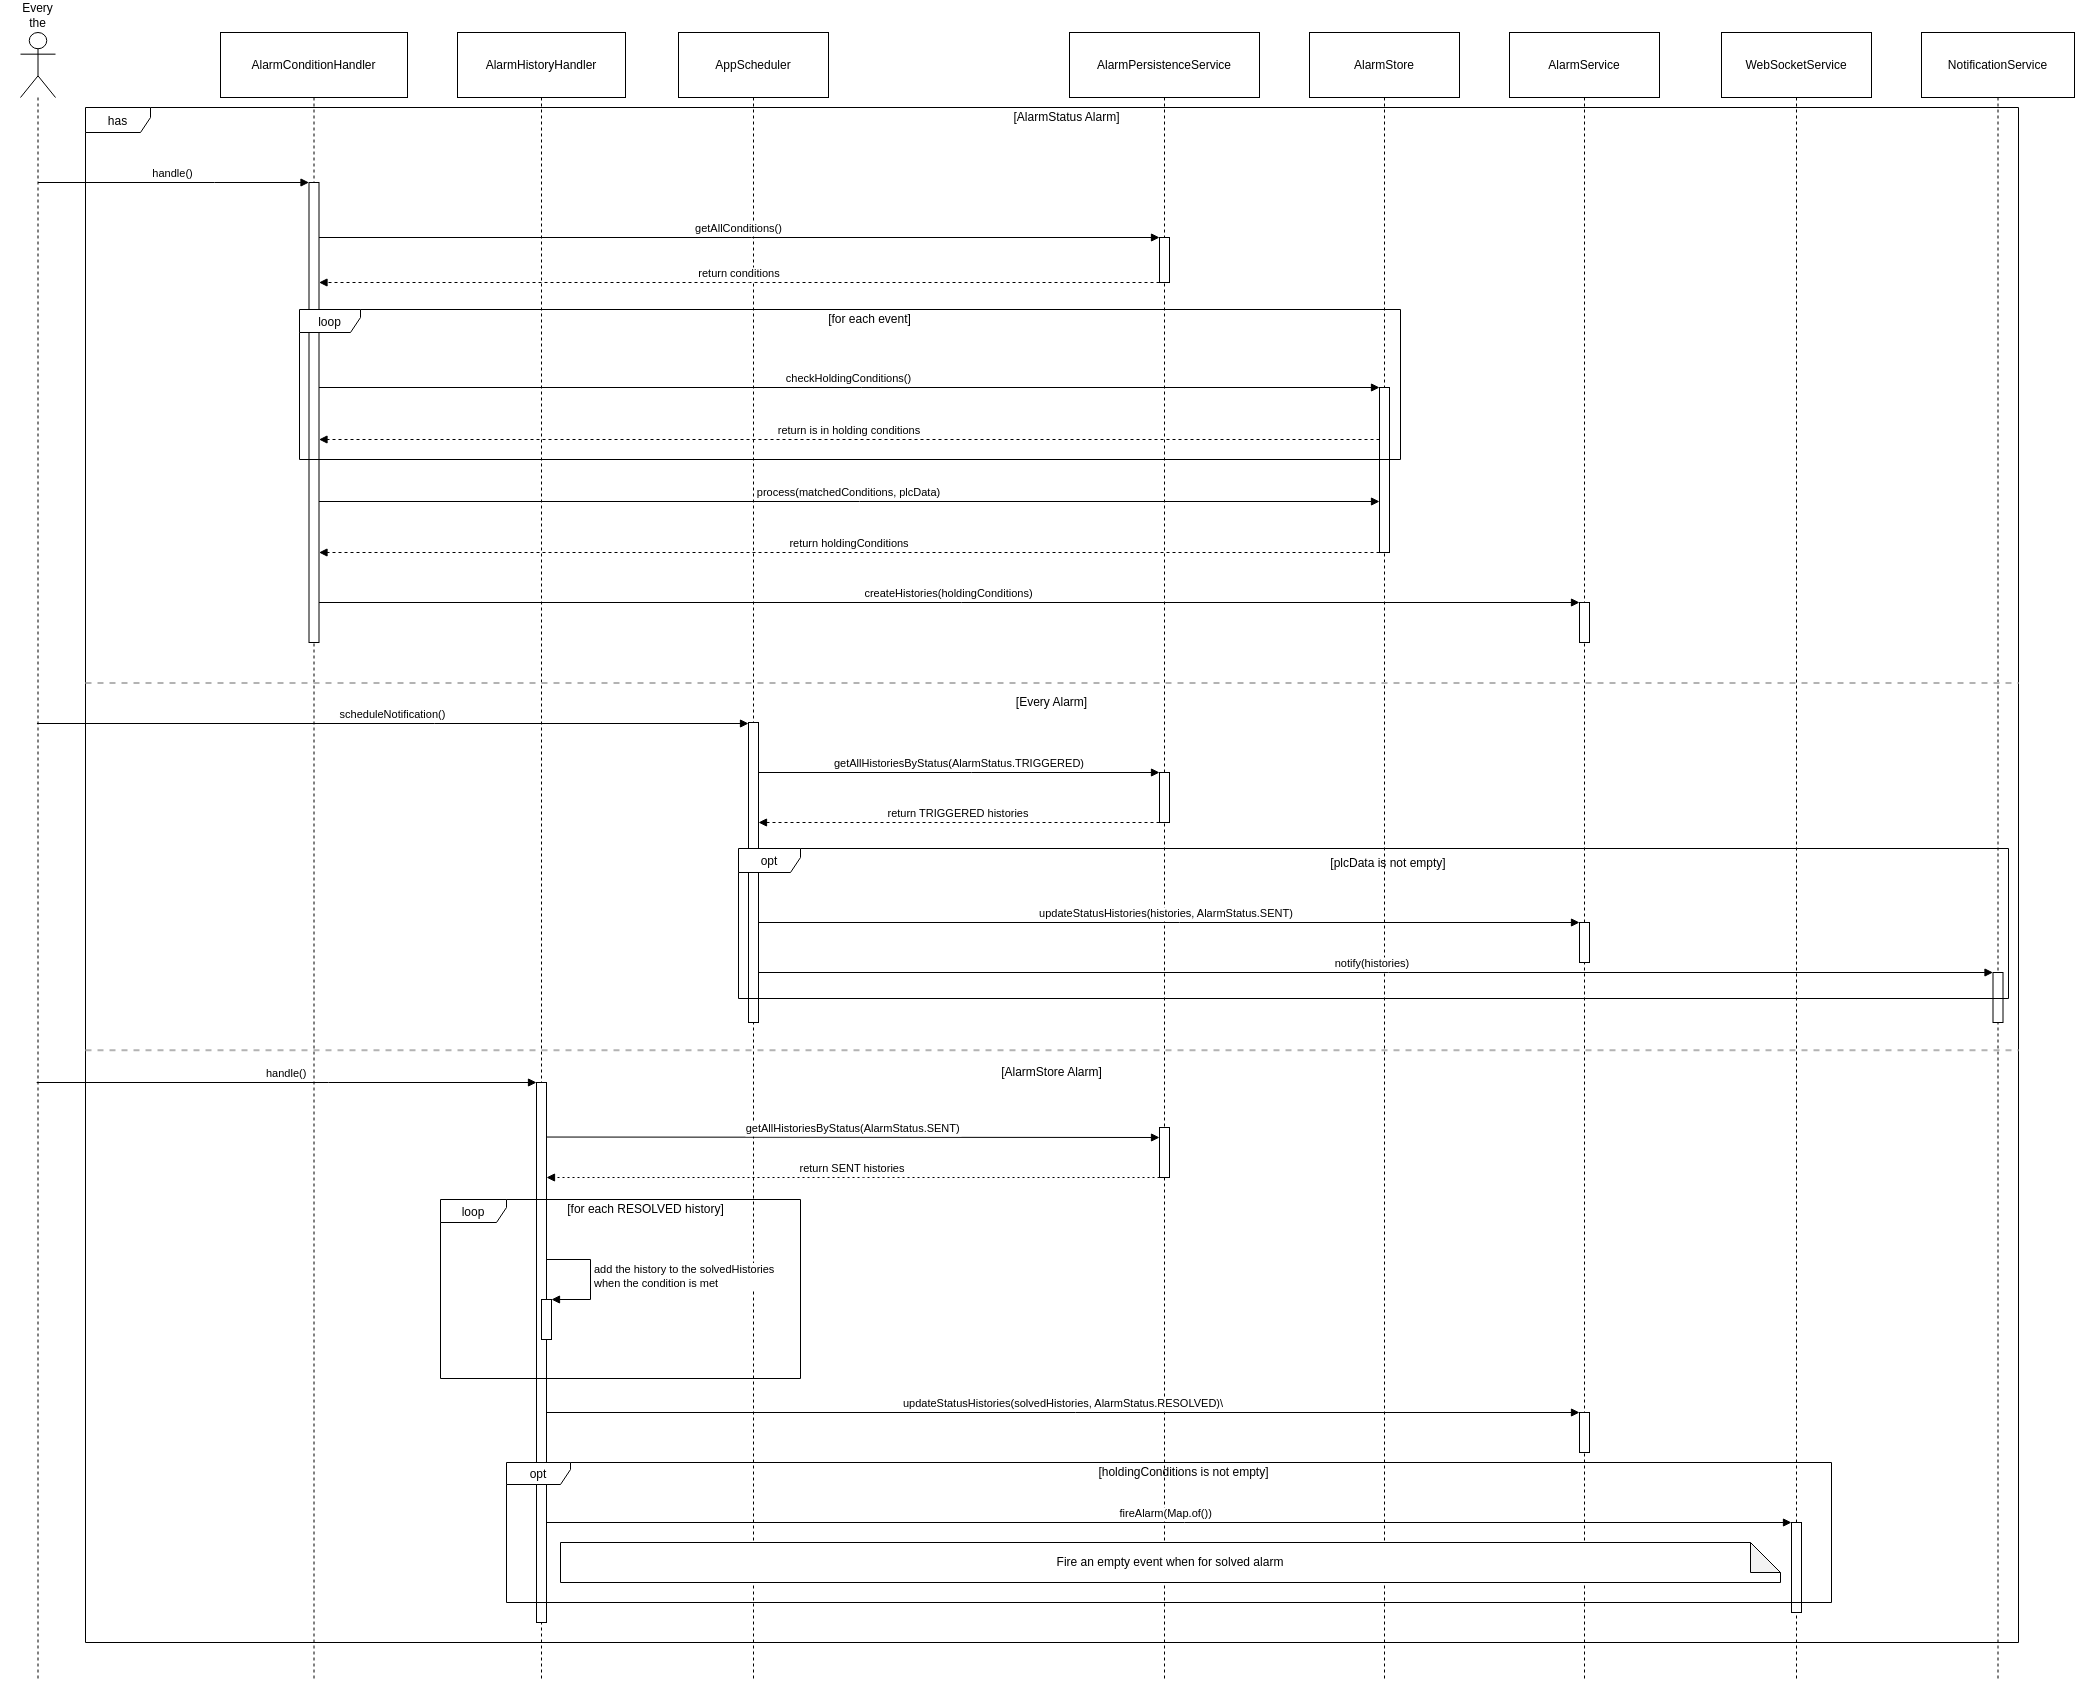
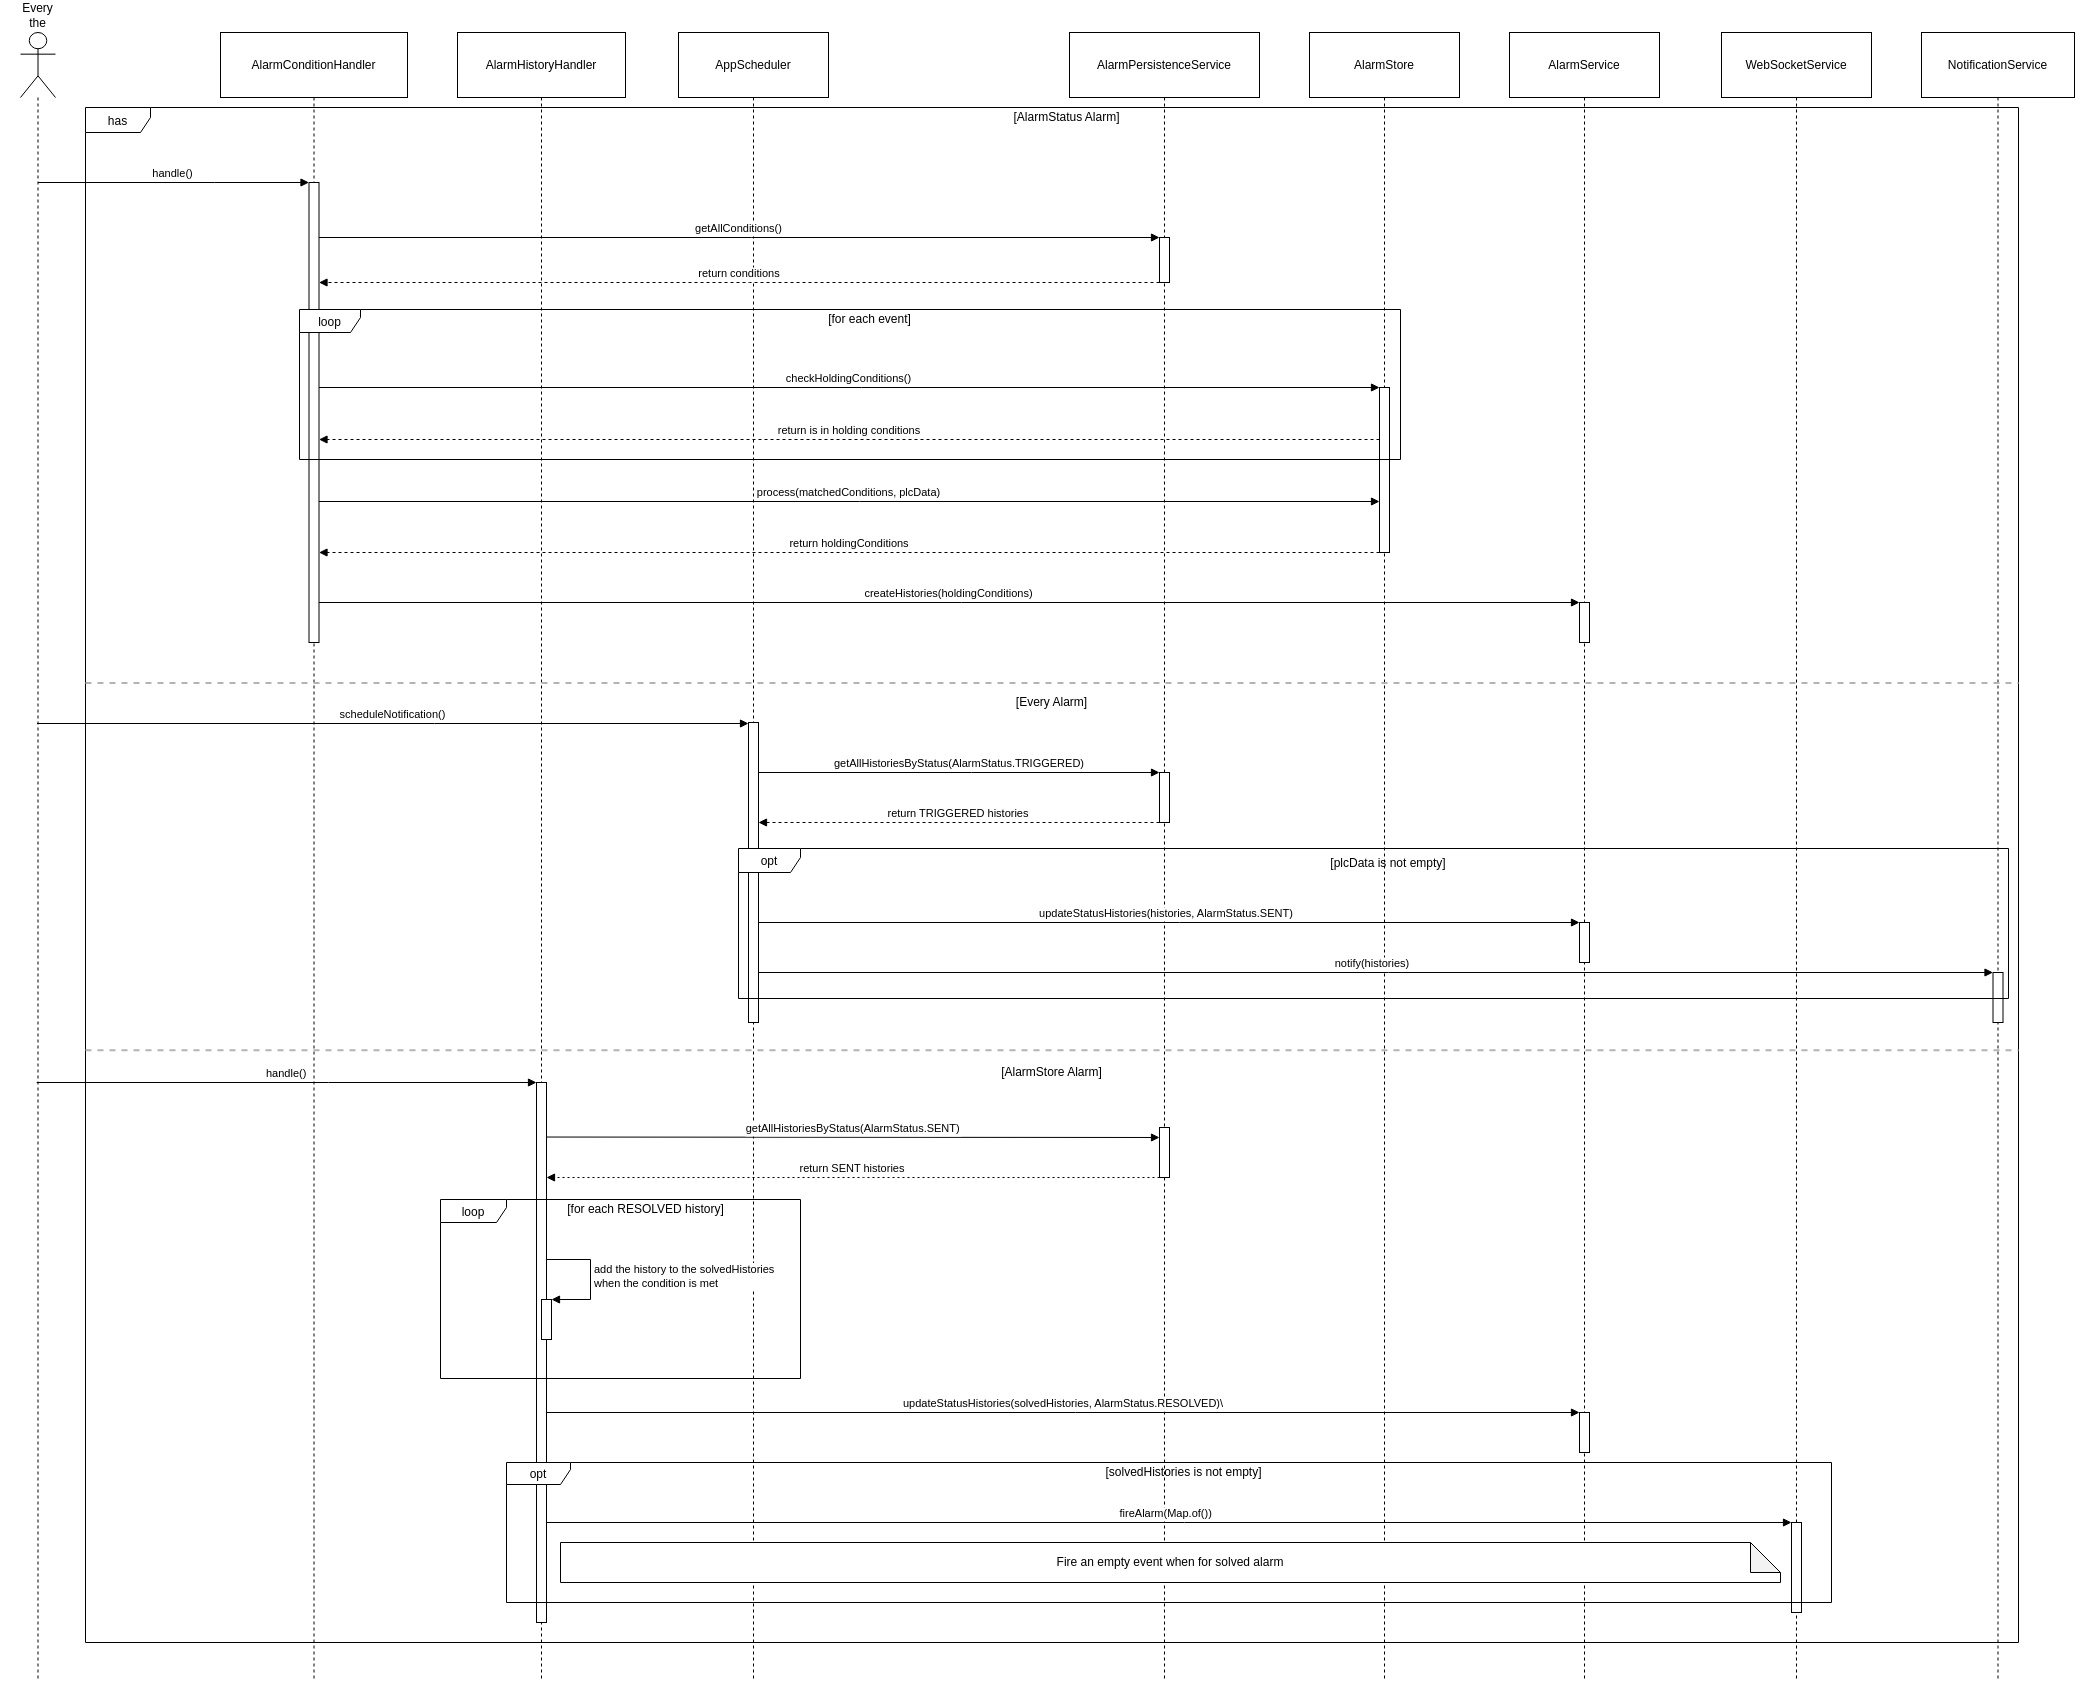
- <mxCell id="53" value="[holdingConditions is not empty]" style="text;strokeColor=none;fillColor=none;align=center;verticalAlign=middle;whiteSpace=wrap;" vertex="1" parent="52"><mxGeometry x="30" width="1295" height="19.178" as="geometry" /></mxCell>
+ <mxCell id="53" value="[solvedHistories is not empty]" style="text;strokeColor=none;fillColor=none;align=center;verticalAlign=middle;whiteSpace=wrap;" vertex="1" parent="52"><mxGeometry x="30" width="1295" height="19.178" as="geometry" /></mxCell>
